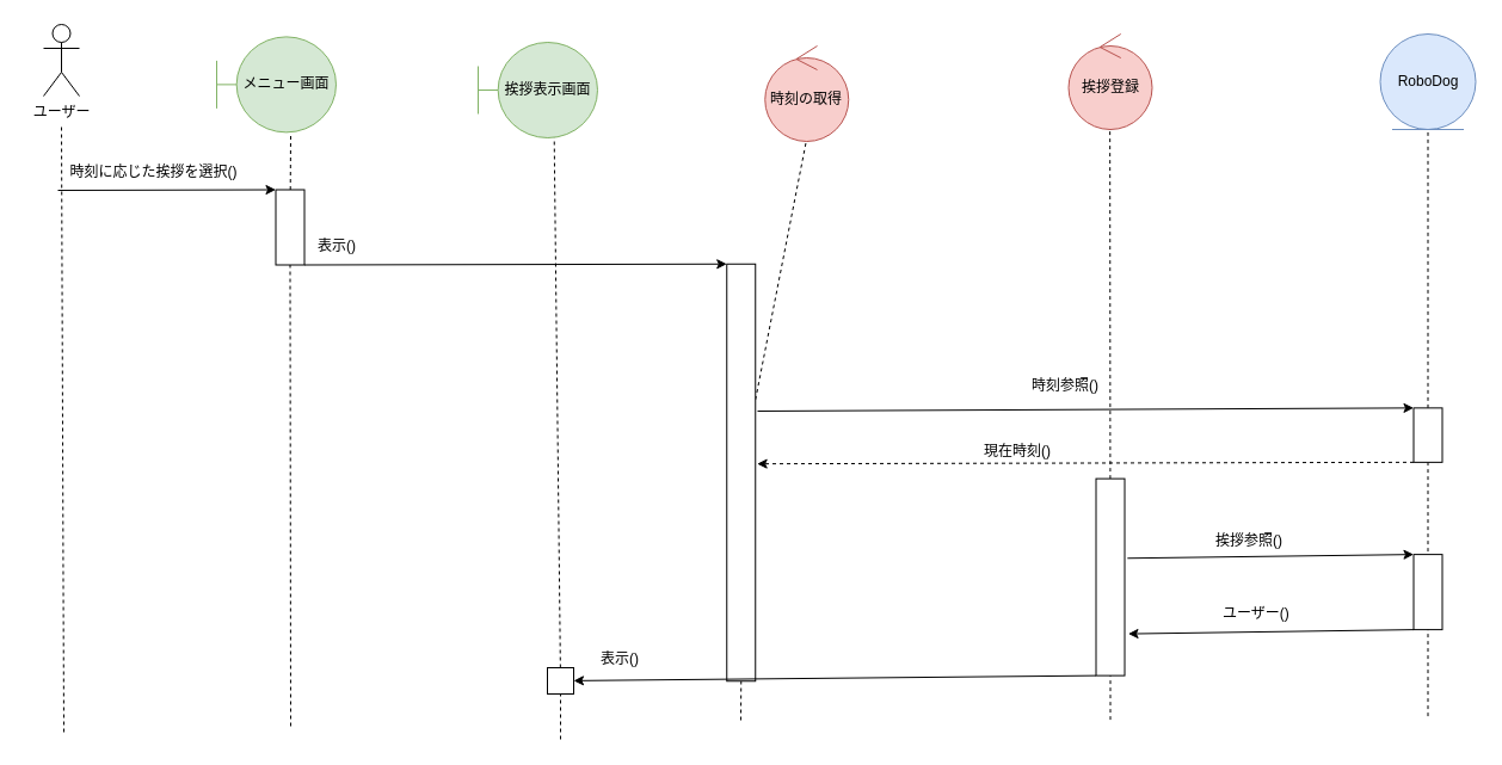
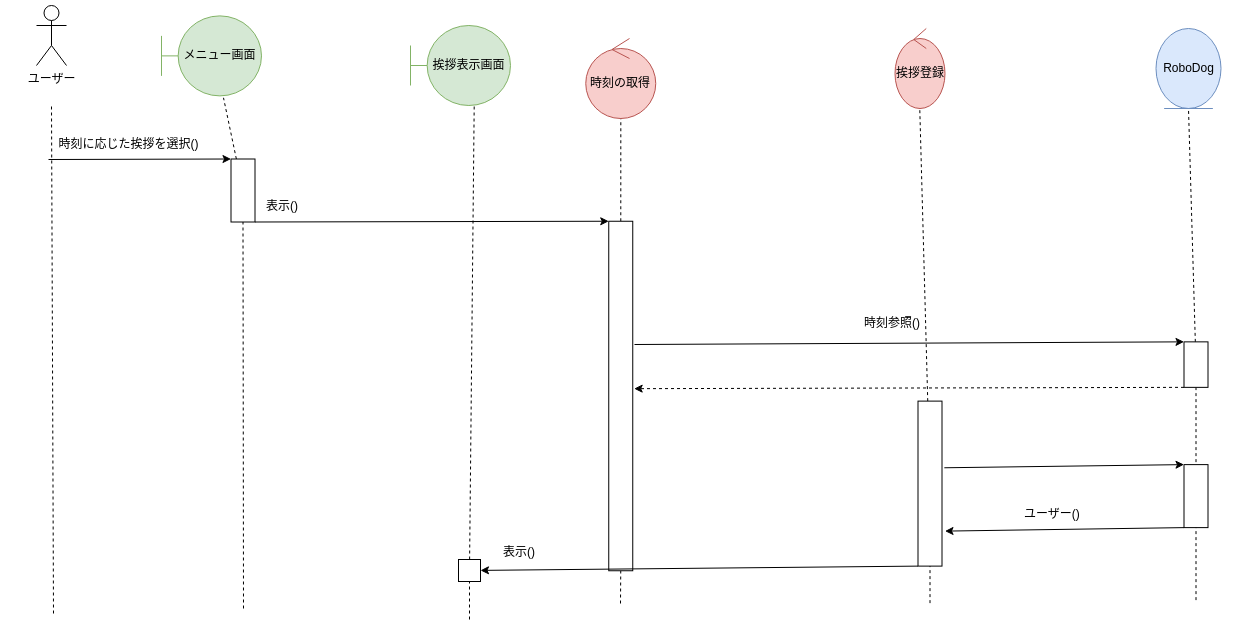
- <mxCell id="2" value="ユーザー" style="shape=umlActor;verticalLabelPosition=bottom;verticalAlign=top;html=1;outlineConnect=0;" vertex="1" parent="1"><mxGeometry x="36" y="20" width="30" height="60" as="geometry" /></mxCell>
+ <mxCell id="2" value="ユーザー" style="shape=umlActor;verticalLabelPosition=bottom;verticalAlign=top;html=1;outlineConnect=0;" vertex="1" parent="1"><mxGeometry x="36" y="5" width="30" height="60" as="geometry" /></mxCell>
- <mxCell id="5" value="挨拶登録" style="ellipse;shape=umlControl;whiteSpace=wrap;html=1;fillColor=#f8cecc;strokeColor=#b85450;" vertex="1" parent="1"><mxGeometry x="894.5" y="28" width="70" height="80" as="geometry" /></mxCell>
+ <mxCell id="5" value="挨拶登録" style="ellipse;shape=umlControl;whiteSpace=wrap;html=1;fillColor=#f8cecc;strokeColor=#b85450;" vertex="1" parent="1"><mxGeometry x="894.5" y="28" width="50" height="80" as="geometry" /></mxCell>
- <mxCell id="6" value="RoboDog" style="ellipse;shape=umlEntity;whiteSpace=wrap;html=1;fillColor=#dae8fc;strokeColor=#6c8ebf;" vertex="1" parent="1"><mxGeometry x="1155.5" y="28" width="80" height="80" as="geometry" /></mxCell>
+ <mxCell id="6" value="RoboDog" style="ellipse;shape=umlEntity;whiteSpace=wrap;html=1;fillColor=#dae8fc;strokeColor=#6c8ebf;" vertex="1" parent="1"><mxGeometry x="1155.5" y="28" width="65" height="80" as="geometry" /></mxCell>
- <mxCell id="4" value="メニュー画面" style="shape=umlBoundary;whiteSpace=wrap;html=1;fillColor=#d5e8d4;strokeColor=#82b366;" vertex="1" parent="1"><mxGeometry x="181" y="30.39" width="100" height="80" as="geometry" /></mxCell>
+ <mxCell id="4" value="メニュー画面" style="shape=umlBoundary;whiteSpace=wrap;html=1;fillColor=#d5e8d4;strokeColor=#82b366;" vertex="1" parent="1"><mxGeometry x="161" y="15.39" width="100" height="80" as="geometry" /></mxCell>
- <mxCell id="3" value="挨拶表示画面" style="shape=umlBoundary;whiteSpace=wrap;html=1;fillColor=#d5e8d4;strokeColor=#82b366;" vertex="1" parent="1"><mxGeometry x="400" y="35" width="100" height="80" as="geometry" /></mxCell>
+ <mxCell id="3" value="挨拶表示画面" style="shape=umlBoundary;whiteSpace=wrap;html=1;fillColor=#d5e8d4;strokeColor=#82b366;" vertex="1" parent="1"><mxGeometry x="410" y="25" width="100" height="80" as="geometry" /></mxCell>
- <mxCell id="38" value="時刻の取得" style="ellipse;shape=umlControl;whiteSpace=wrap;html=1;fillColor=#f8cecc;strokeColor=#b85450;" vertex="1" parent="1"><mxGeometry x="640.25" y="38" width="70" height="80" as="geometry" /></mxCell>
+ <mxCell id="38" value="時刻の取得" style="ellipse;shape=umlControl;whiteSpace=wrap;html=1;fillColor=#f8cecc;strokeColor=#b85450;" vertex="1" parent="1"><mxGeometry x="585.25" y="38" width="70" height="80" as="geometry" /></mxCell>
- <mxCell id="34" value="現在時刻()" style="text;html=1;align=center;verticalAlign=middle;whiteSpace=wrap;rounded=0;" vertex="1" parent="1"><mxGeometry x="822" y="363.25" width="60" height="30" as="geometry" /></mxCell>
- <mxCell id="36" value="挨拶参照()" style="text;html=1;align=center;verticalAlign=middle;whiteSpace=wrap;rounded=0;" vertex="1" parent="1"><mxGeometry x="1015.5" y="437.61" width="60" height="30" as="geometry" /></mxCell>
